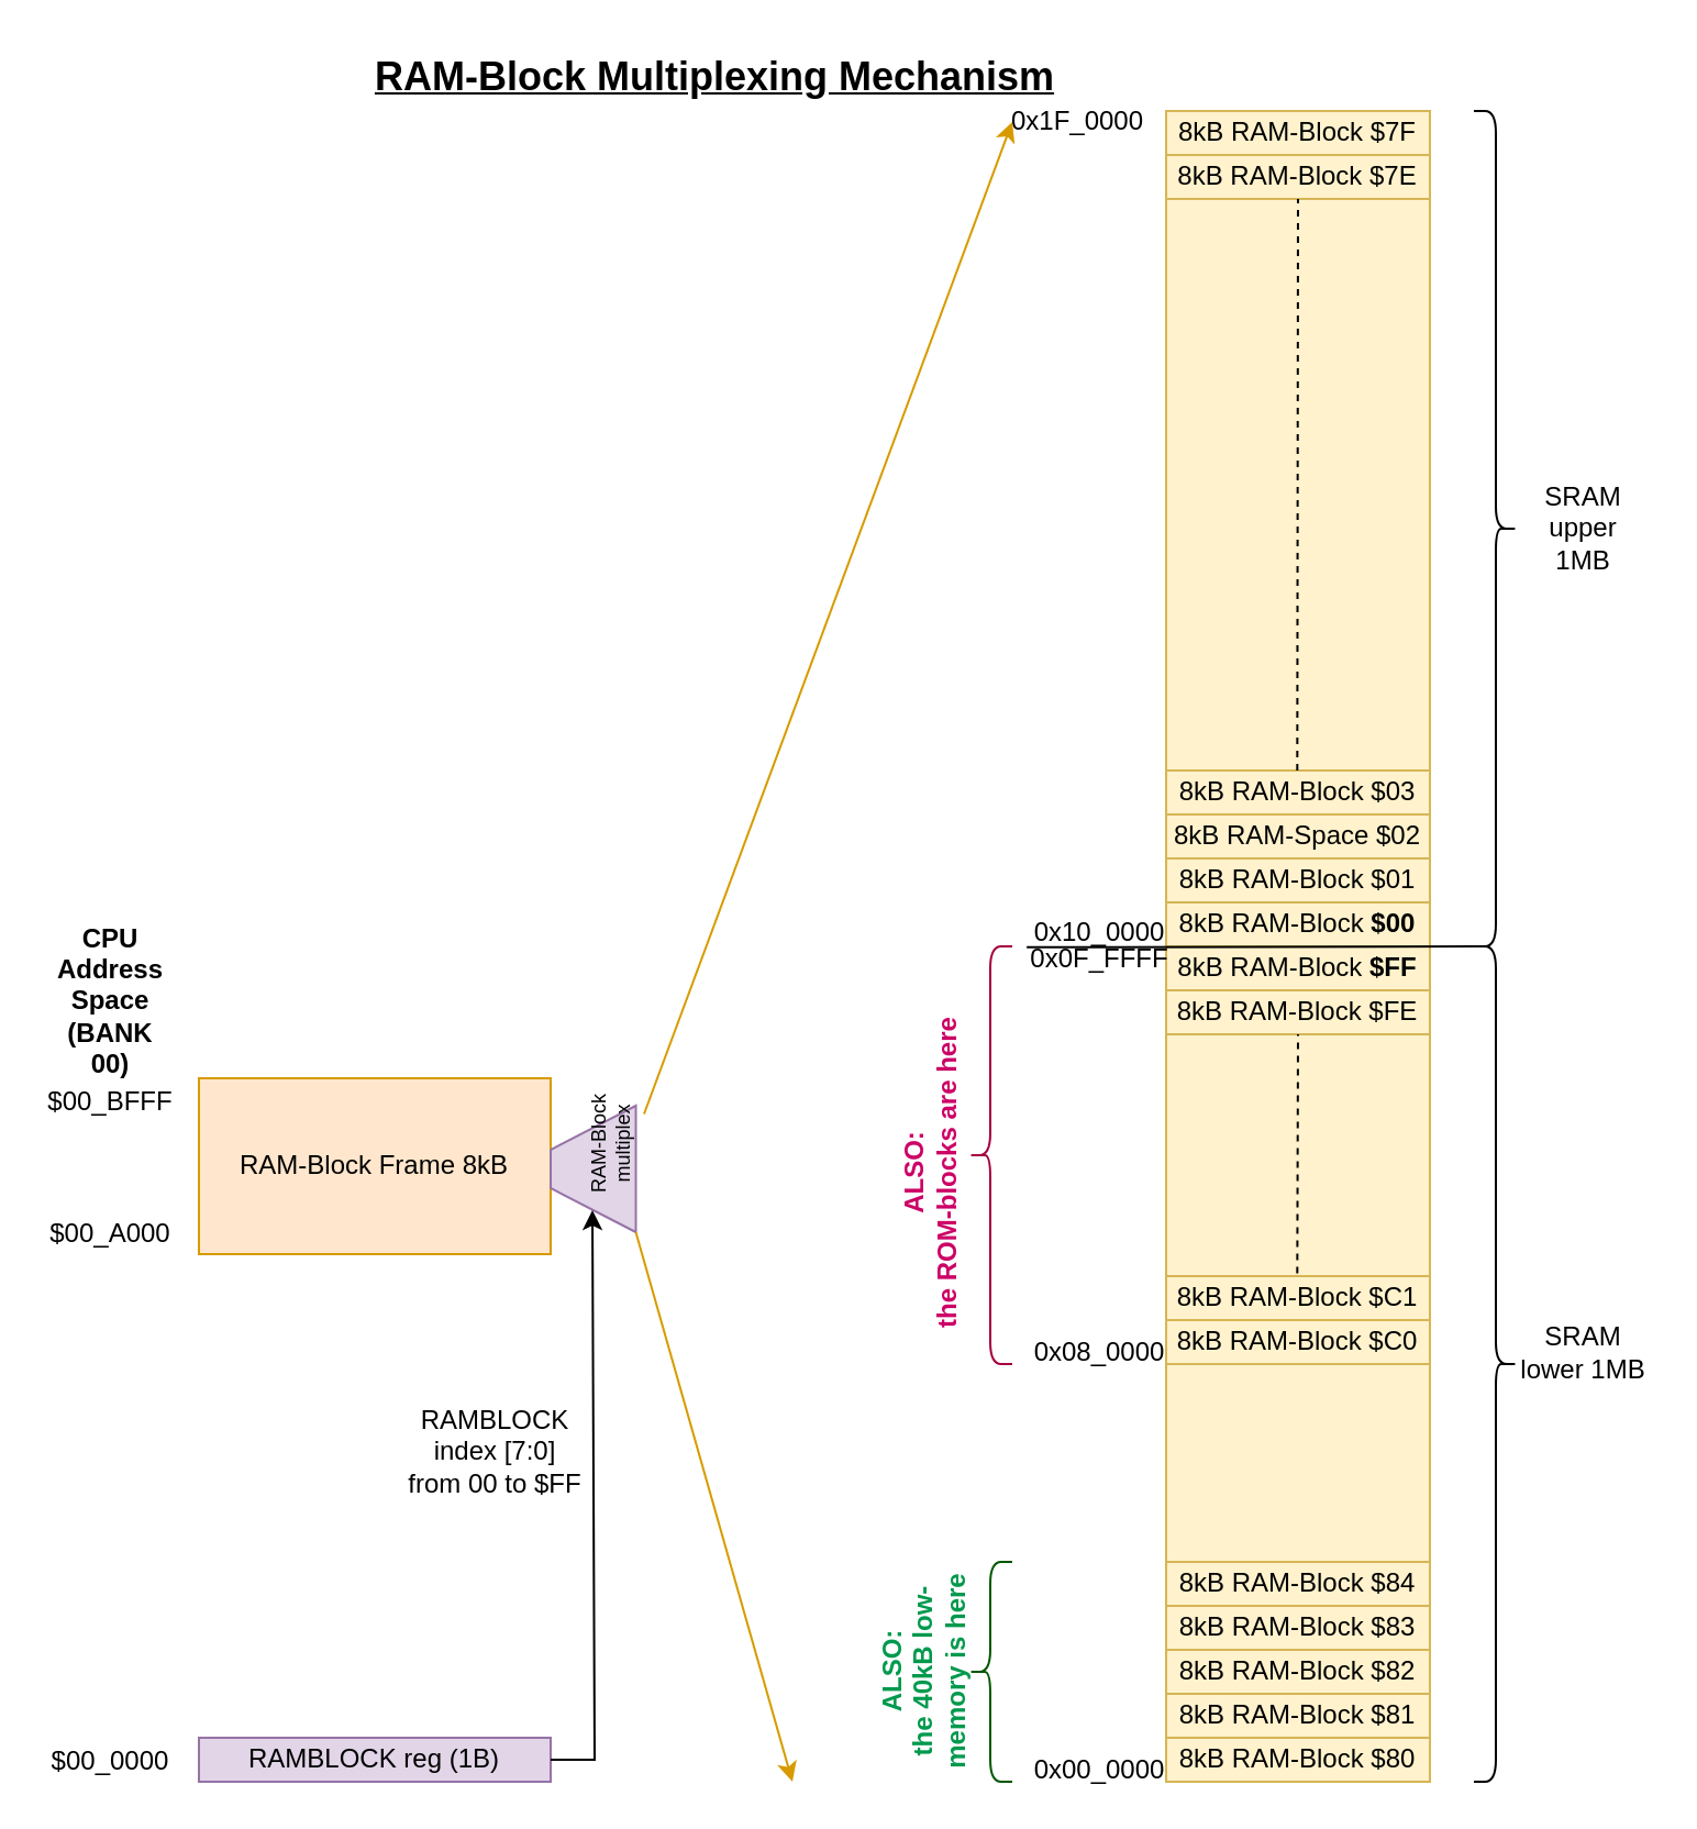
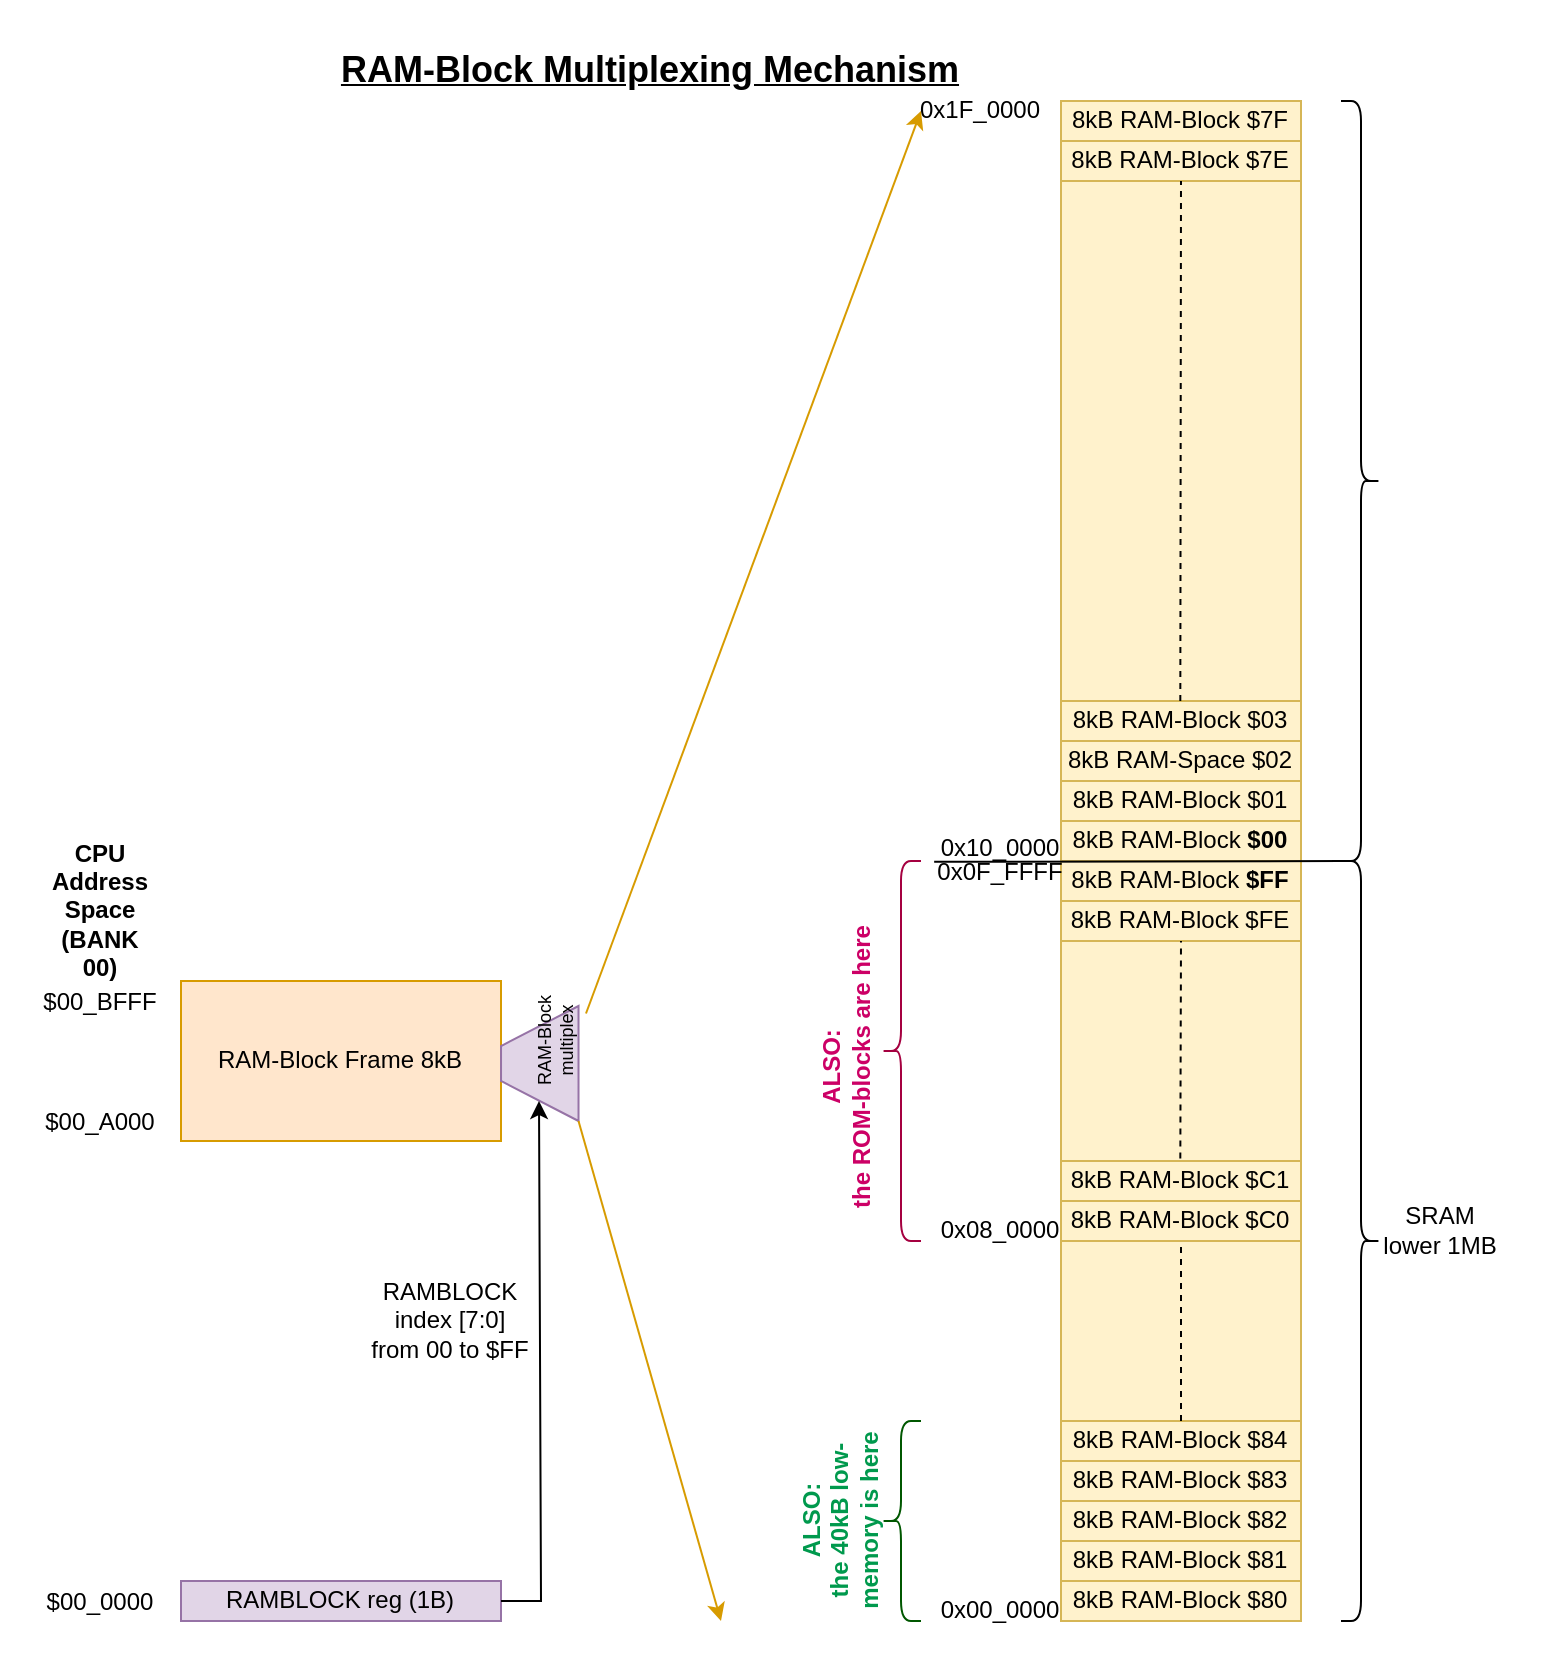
- <mxCell id="15" value="&lt;div&gt;SRAM &lt;br&gt;&lt;/div&gt;&lt;div&gt;upper 1MB&lt;br&gt;&lt;/div&gt;" style="text;html=1;strokeColor=none;fillColor=none;align=center;verticalAlign=middle;whiteSpace=wrap;rounded=0;" vertex="1" parent="1"><mxGeometry x="690" y="225" width="60" height="30" as="geometry" /></mxCell>
+ <mxCell id="45" value="" style="endArrow=none;dashed=1;html=1;rounded=0;exitX=0.5;exitY=0;exitDx=0;exitDy=0;entryX=0.5;entryY=1;entryDx=0;entryDy=0;" edge="1" parent="1" source="41" target="36"><mxGeometry width="50" height="50" relative="1" as="geometry"><mxPoint x="550" y="710" as="sourcePoint" /><mxPoint x="600" y="660" as="targetPoint" /></mxGeometry></mxCell>
